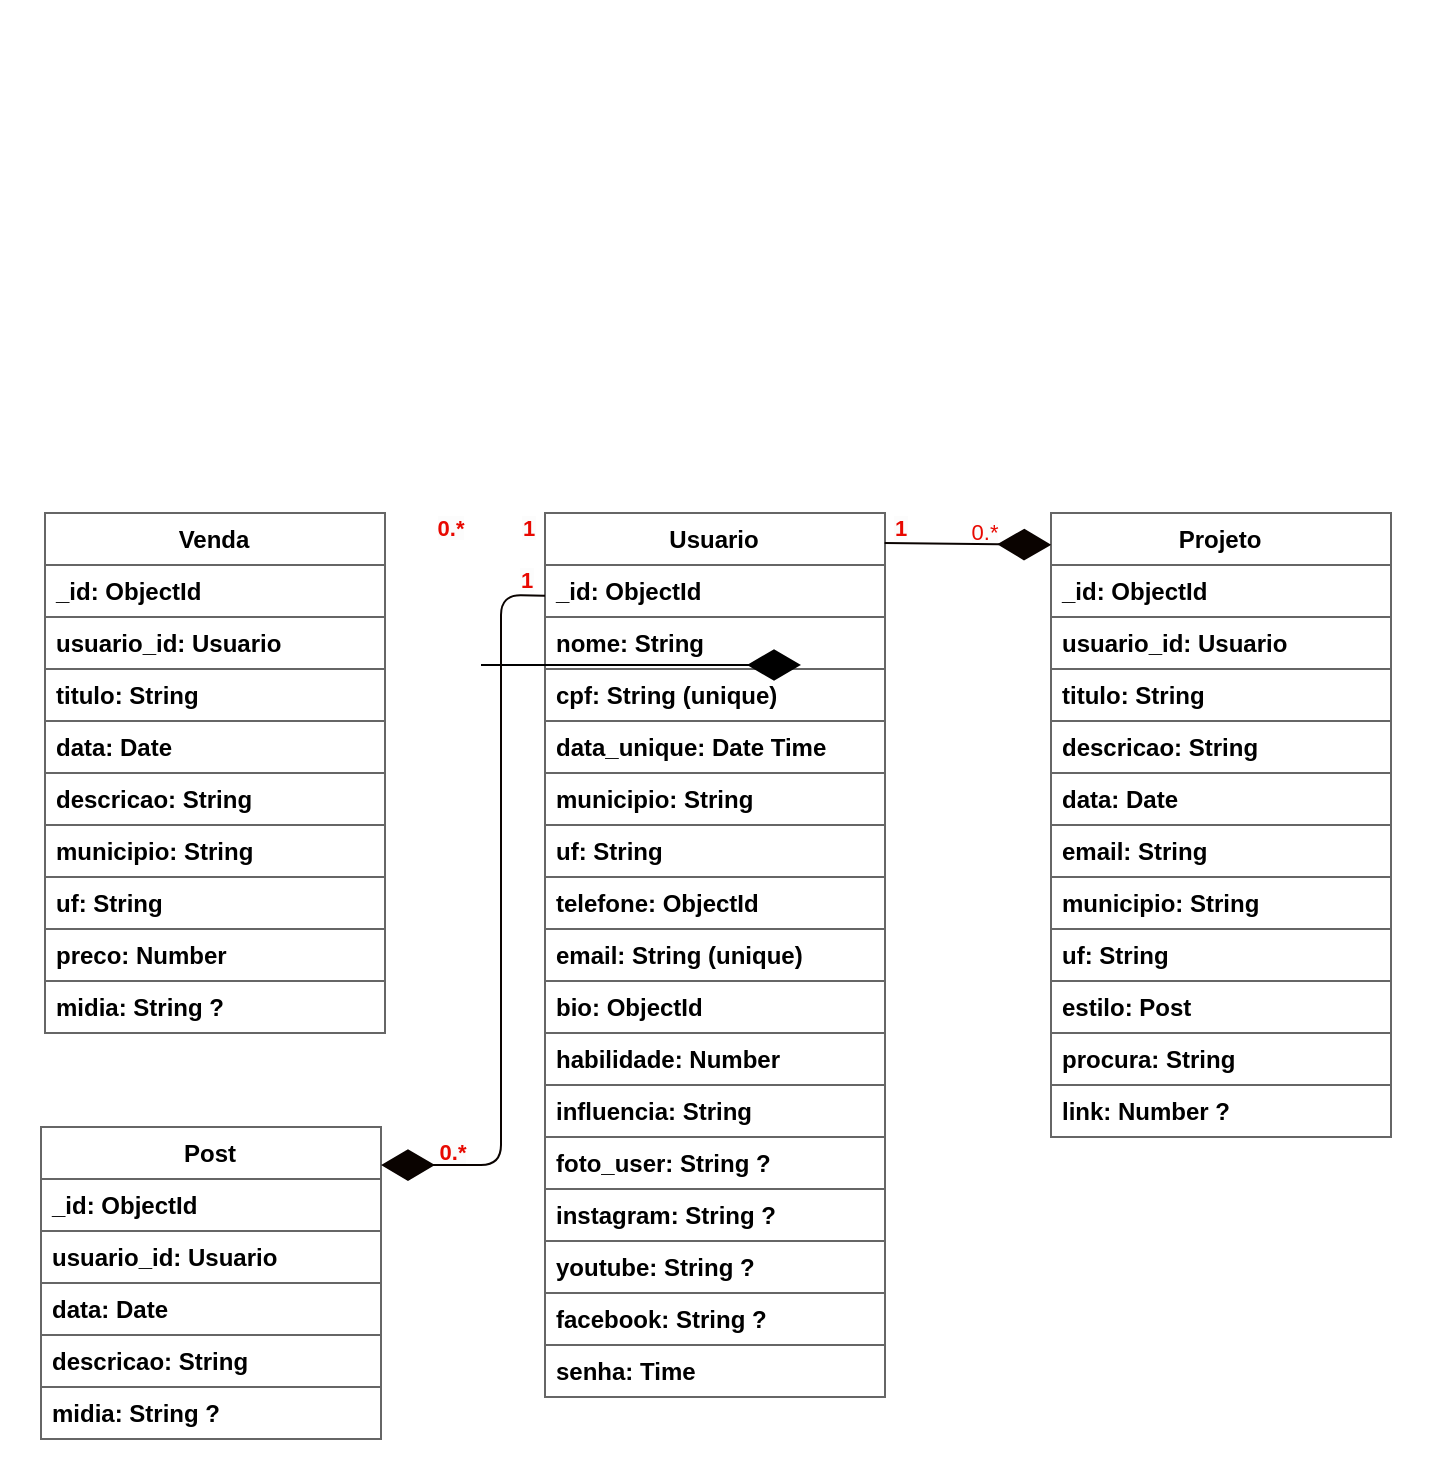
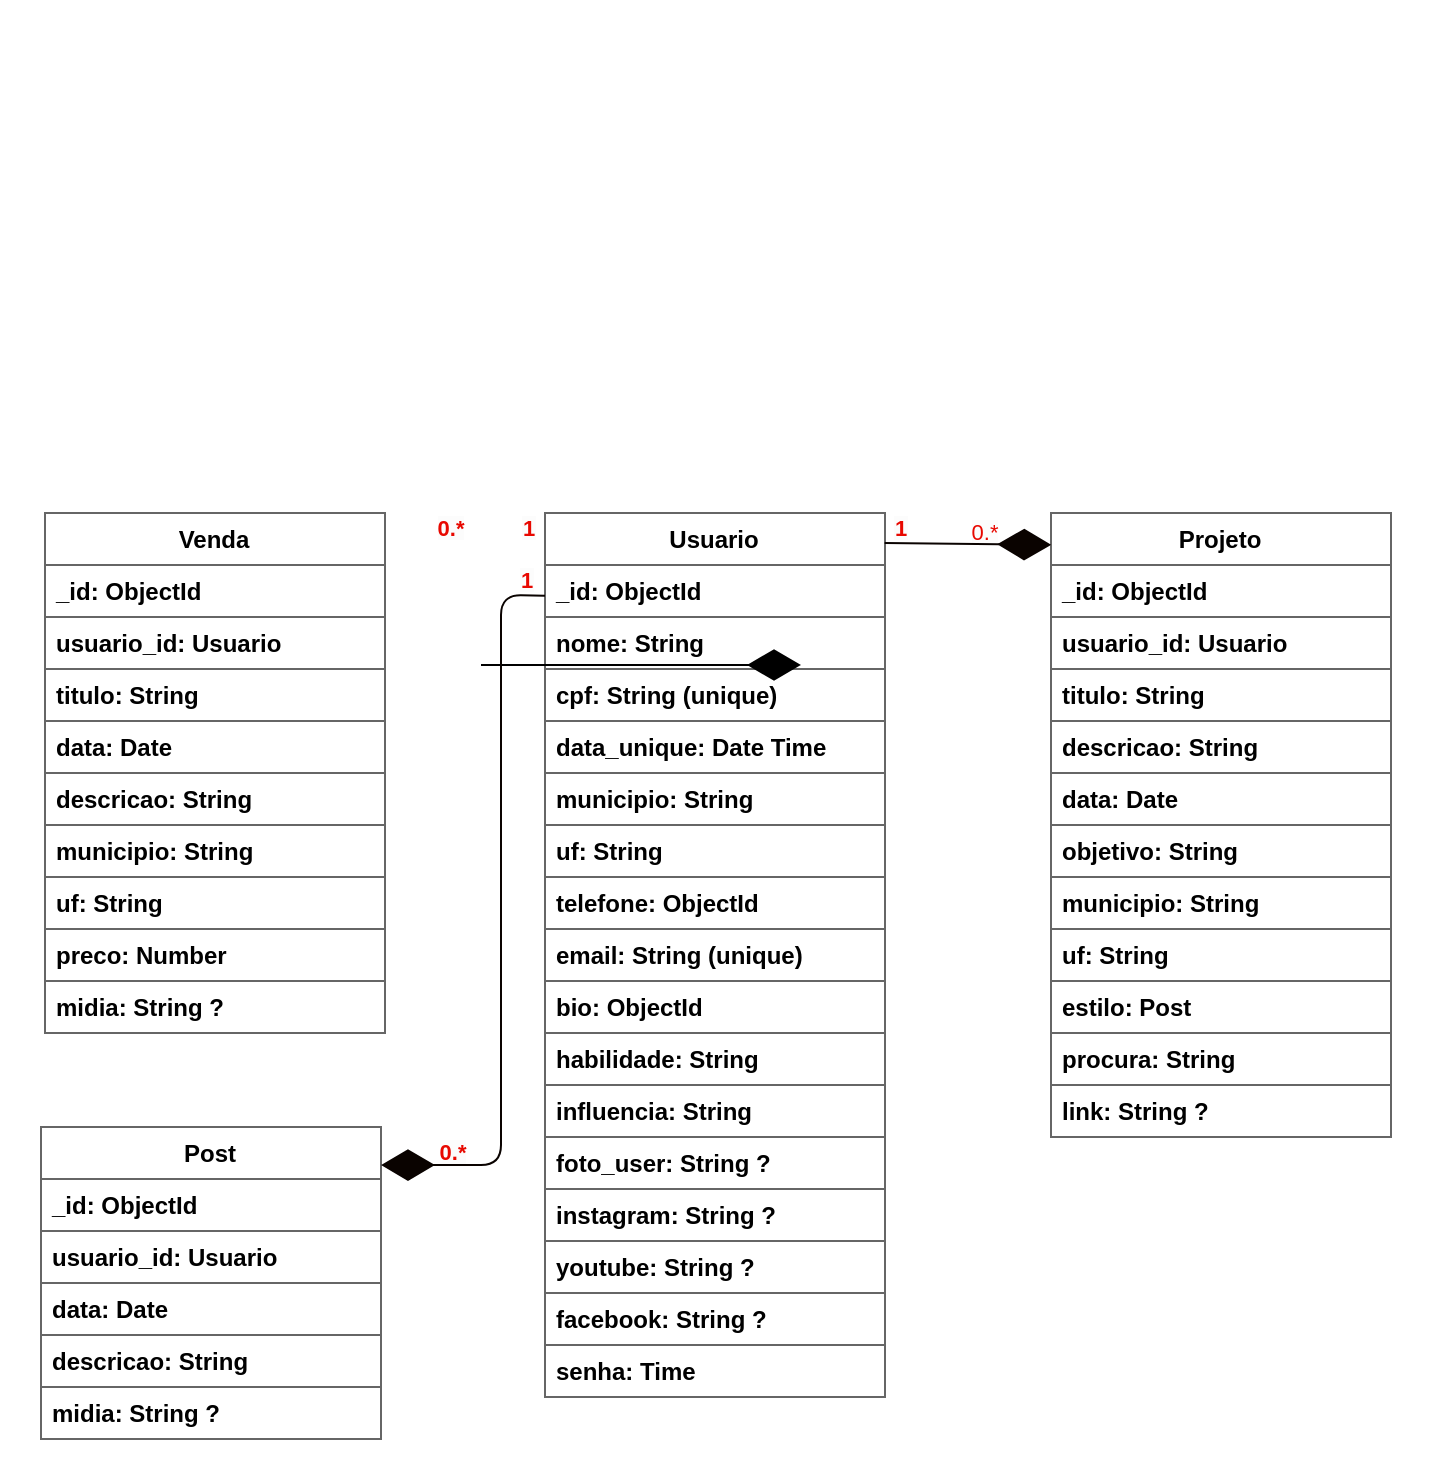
- <mxCell id="25" value="email: String" style="text;strokeColor=#666666;fillColor=none;align=left;verticalAlign=top;spacingLeft=4;spacingRight=4;overflow=hidden;rotatable=0;points=[[0,0.5],[1,0.5]];portConstraint=eastwest;shadow=0;fontColor=#000000;fontStyle=1" parent="19" vertex="1"><mxGeometry y="156" width="170" height="26" as="geometry" /></mxCell>
+ <mxCell id="25" value="objetivo: String" style="text;strokeColor=#666666;fillColor=none;align=left;verticalAlign=top;spacingLeft=4;spacingRight=4;overflow=hidden;rotatable=0;points=[[0,0.5],[1,0.5]];portConstraint=eastwest;shadow=0;fontColor=#000000;fontStyle=1" parent="19" vertex="1"><mxGeometry y="156" width="170" height="26" as="geometry" /></mxCell>
- <mxCell id="12" value="habilidade: Number" style="text;strokeColor=#666666;fillColor=none;align=left;verticalAlign=top;spacingLeft=4;spacingRight=4;overflow=hidden;rotatable=0;points=[[0,0.5],[1,0.5]];portConstraint=eastwest;shadow=0;fontColor=#000000;fontStyle=1" parent="2" vertex="1"><mxGeometry y="260" width="170" height="26" as="geometry" /></mxCell>
+ <mxCell id="12" value="habilidade: String" style="text;strokeColor=#666666;fillColor=none;align=left;verticalAlign=top;spacingLeft=4;spacingRight=4;overflow=hidden;rotatable=0;points=[[0,0.5],[1,0.5]];portConstraint=eastwest;shadow=0;fontColor=#000000;fontStyle=1" parent="2" vertex="1"><mxGeometry y="260" width="170" height="26" as="geometry" /></mxCell>
- <mxCell id="30" value="link: Number ?" style="text;strokeColor=#666666;fillColor=none;align=left;verticalAlign=top;spacingLeft=4;spacingRight=4;overflow=hidden;rotatable=0;points=[[0,0.5],[1,0.5]];portConstraint=eastwest;shadow=0;fontColor=#000000;fontStyle=1" parent="19" vertex="1"><mxGeometry y="286" width="170" height="26" as="geometry" /></mxCell>
+ <mxCell id="30" value="link: String ?" style="text;strokeColor=#666666;fillColor=none;align=left;verticalAlign=top;spacingLeft=4;spacingRight=4;overflow=hidden;rotatable=0;points=[[0,0.5],[1,0.5]];portConstraint=eastwest;shadow=0;fontColor=#000000;fontStyle=1" parent="19" vertex="1"><mxGeometry y="286" width="170" height="26" as="geometry" /></mxCell>
